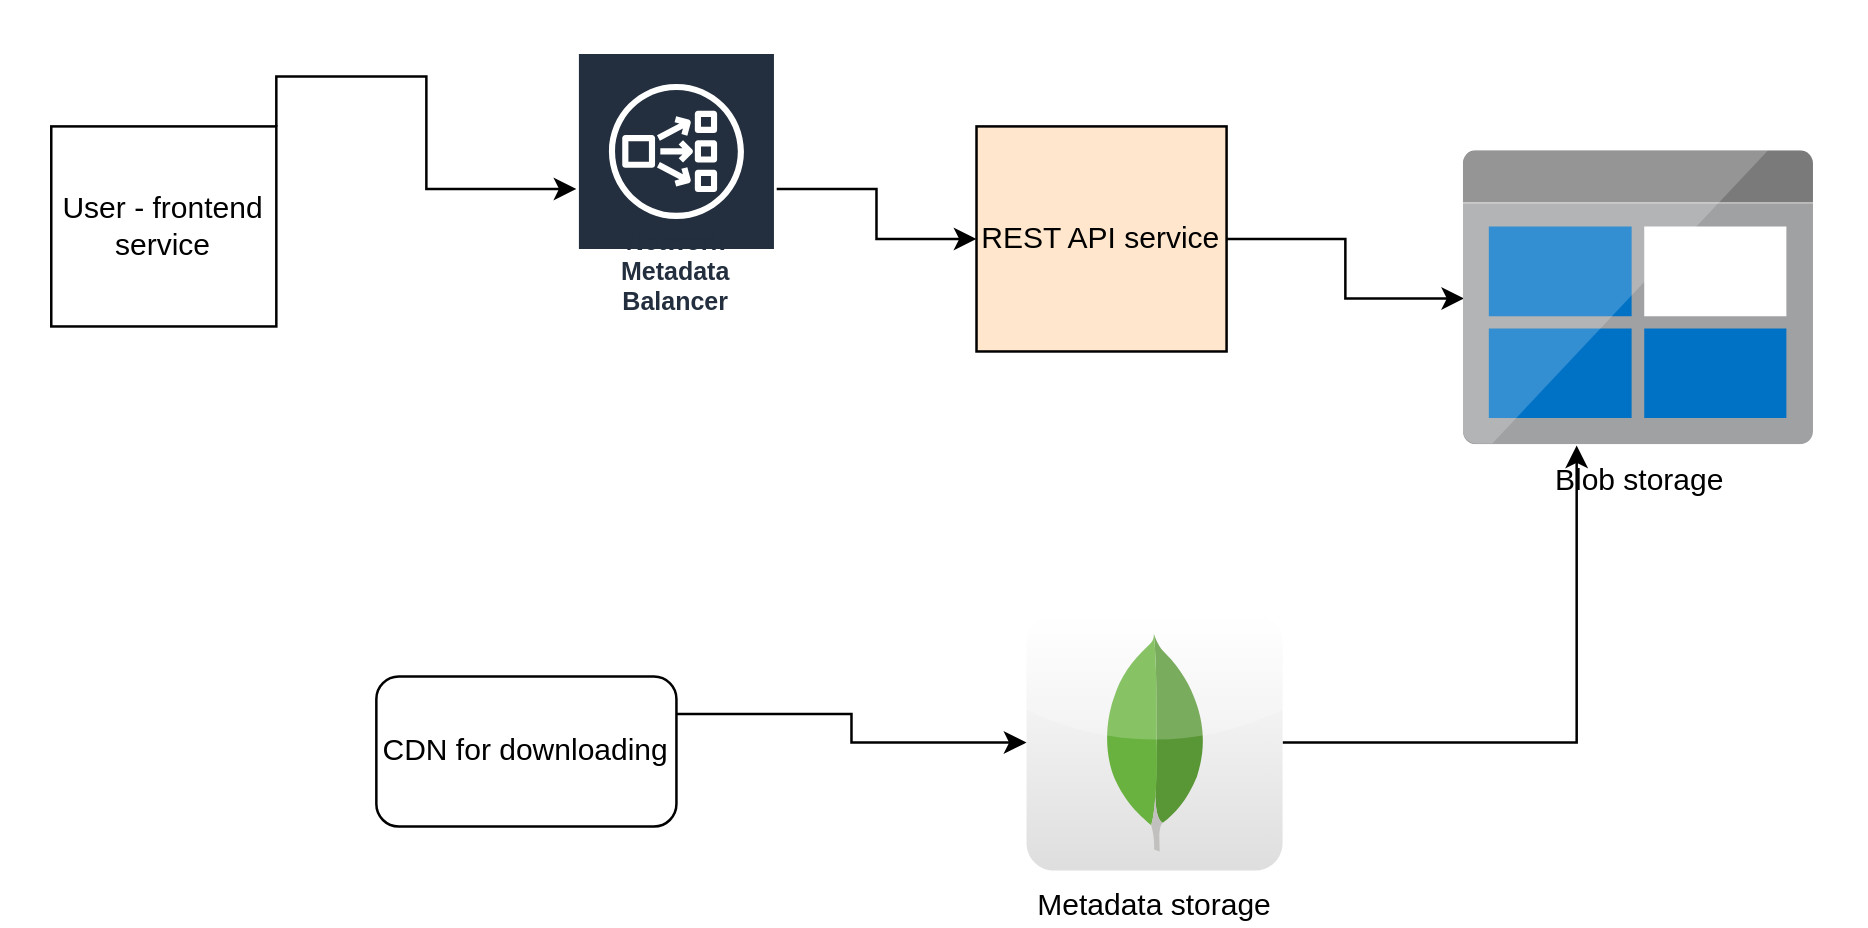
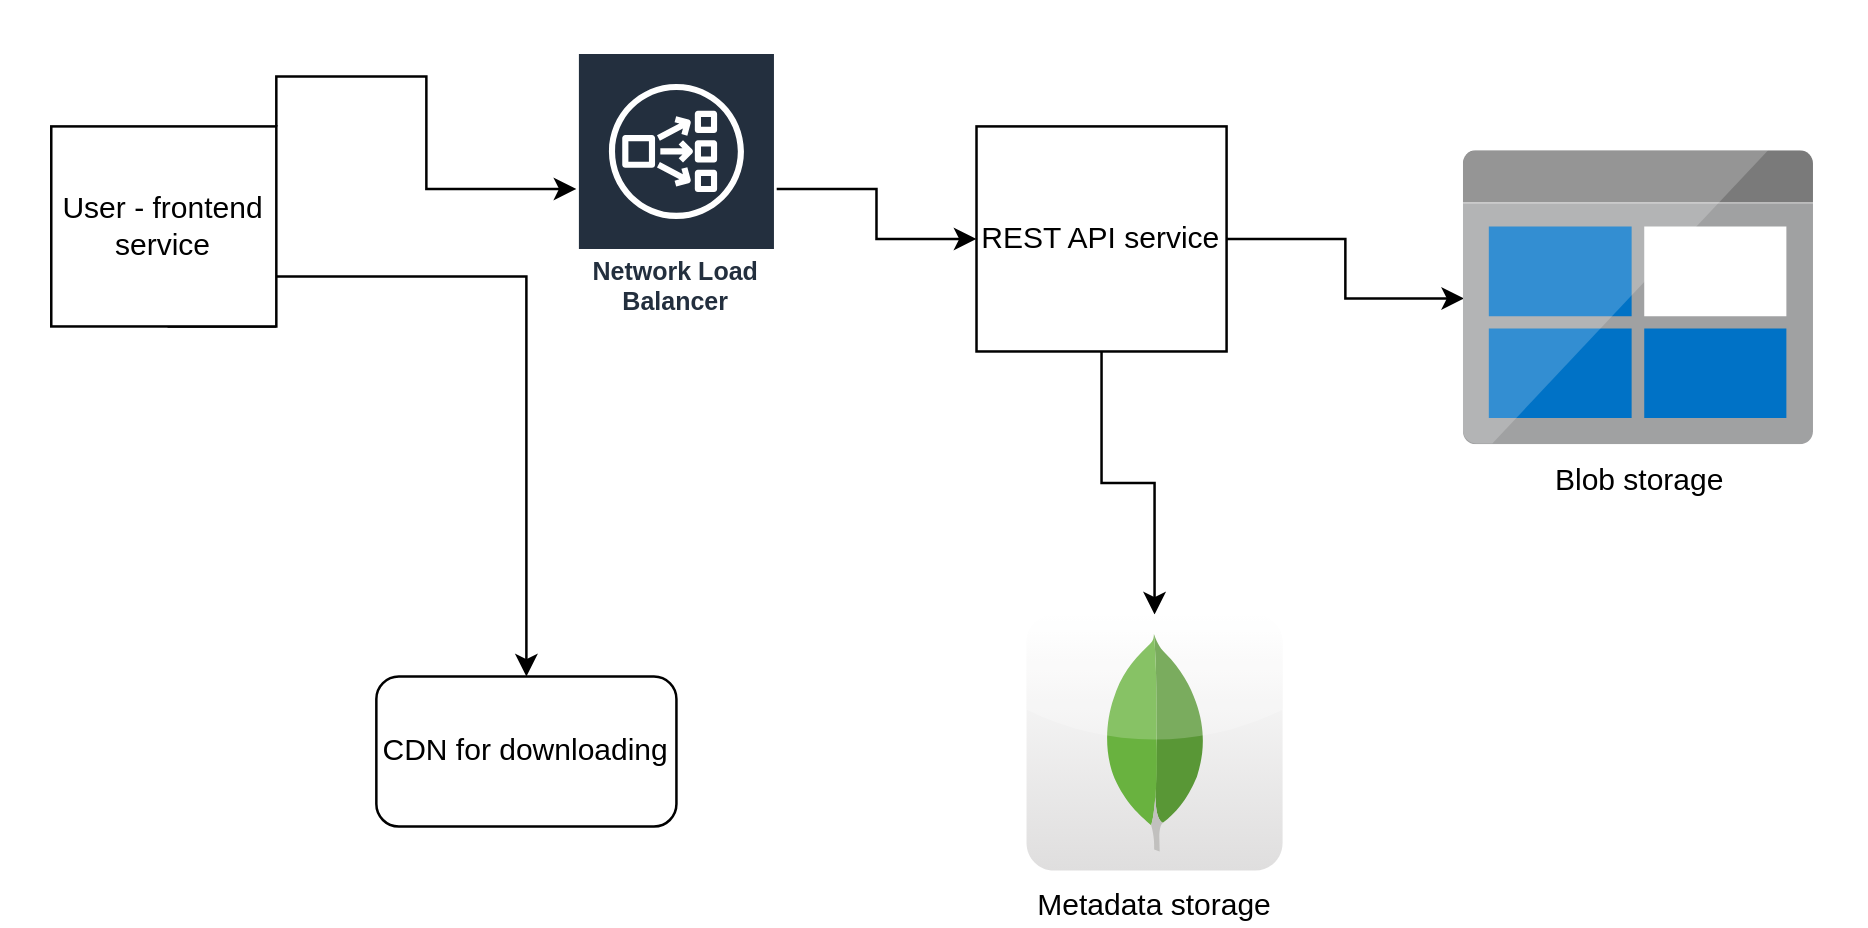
- <mxCell id="6" value="REST API service" style="rounded=0;whiteSpace=wrap;html=1;fillColor=#ffe6cc;" vertex="1" parent="1"><mxGeometry x="390" y="50" width="100" height="90" as="geometry" /></mxCell>
+ <mxCell id="6" value="REST API service" style="rounded=0;whiteSpace=wrap;html=1;" vertex="1" parent="1"><mxGeometry x="390" y="50" width="100" height="90" as="geometry" /></mxCell>
- <mxCell id="8" value="Network Metadata Balancer" style="sketch=0;outlineConnect=0;fontColor=#232F3E;gradientColor=none;strokeColor=#ffffff;fillColor=#232F3E;dashed=0;verticalLabelPosition=middle;verticalAlign=bottom;align=center;html=1;whiteSpace=wrap;fontSize=10;fontStyle=1;spacing=3;shape=mxgraph.aws4.productIcon;prIcon=mxgraph.aws4.network_load_balancer;" vertex="1" parent="1"><mxGeometry x="230" y="20" width="80" height="110" as="geometry" /></mxCell>
+ <mxCell id="8" value="Network Load Balancer" style="sketch=0;outlineConnect=0;fontColor=#232F3E;gradientColor=none;strokeColor=#ffffff;fillColor=#232F3E;dashed=0;verticalLabelPosition=middle;verticalAlign=bottom;align=center;html=1;whiteSpace=wrap;fontSize=10;fontStyle=1;spacing=3;shape=mxgraph.aws4.productIcon;prIcon=mxgraph.aws4.network_load_balancer;" vertex="1" parent="1"><mxGeometry x="230" y="20" width="80" height="110" as="geometry" /></mxCell>
+ <mxCell id="3" value="" style="edgeStyle=orthogonalEdgeStyle;rounded=0;orthogonalLoop=1;jettySize=auto;html=1;exitX=1;exitY=1;exitDx=0;exitDy=0;" edge="1" parent="1" source="14" target="13"><mxGeometry relative="1" as="geometry"><mxPoint x="110" y="110" as="sourcePoint" /><mxPoint x="95" y="190" as="targetPoint" /><Array as="points"><mxPoint x="67" y="110" /><mxPoint x="210" y="110" /></Array></mxGeometry></mxCell>
+ <mxCell id="5" style="edgeStyle=orthogonalEdgeStyle;rounded=0;orthogonalLoop=1;jettySize=auto;html=1;" edge="1" parent="1" source="6" target="11"><mxGeometry relative="1" as="geometry" /></mxCell>
- <mxCell id="12" style="edgeStyle=orthogonalEdgeStyle;rounded=0;orthogonalLoop=1;jettySize=auto;html=1;exitX=1;exitY=0.25;exitDx=0;exitDy=0;" edge="1" parent="1" source="13" target="11"><mxGeometry relative="1" as="geometry" /></mxCell>
- <mxCell id="10" value="" style="edgeStyle=orthogonalEdgeStyle;rounded=0;orthogonalLoop=1;jettySize=auto;html=1;" edge="1" parent="1" source="11" target="9"><mxGeometry relative="1" as="geometry"><mxPoint x="583.6" y="296.4" as="targetPoint" /><Array as="points"><mxPoint x="630" y="296" /></Array></mxGeometry></mxCell>
